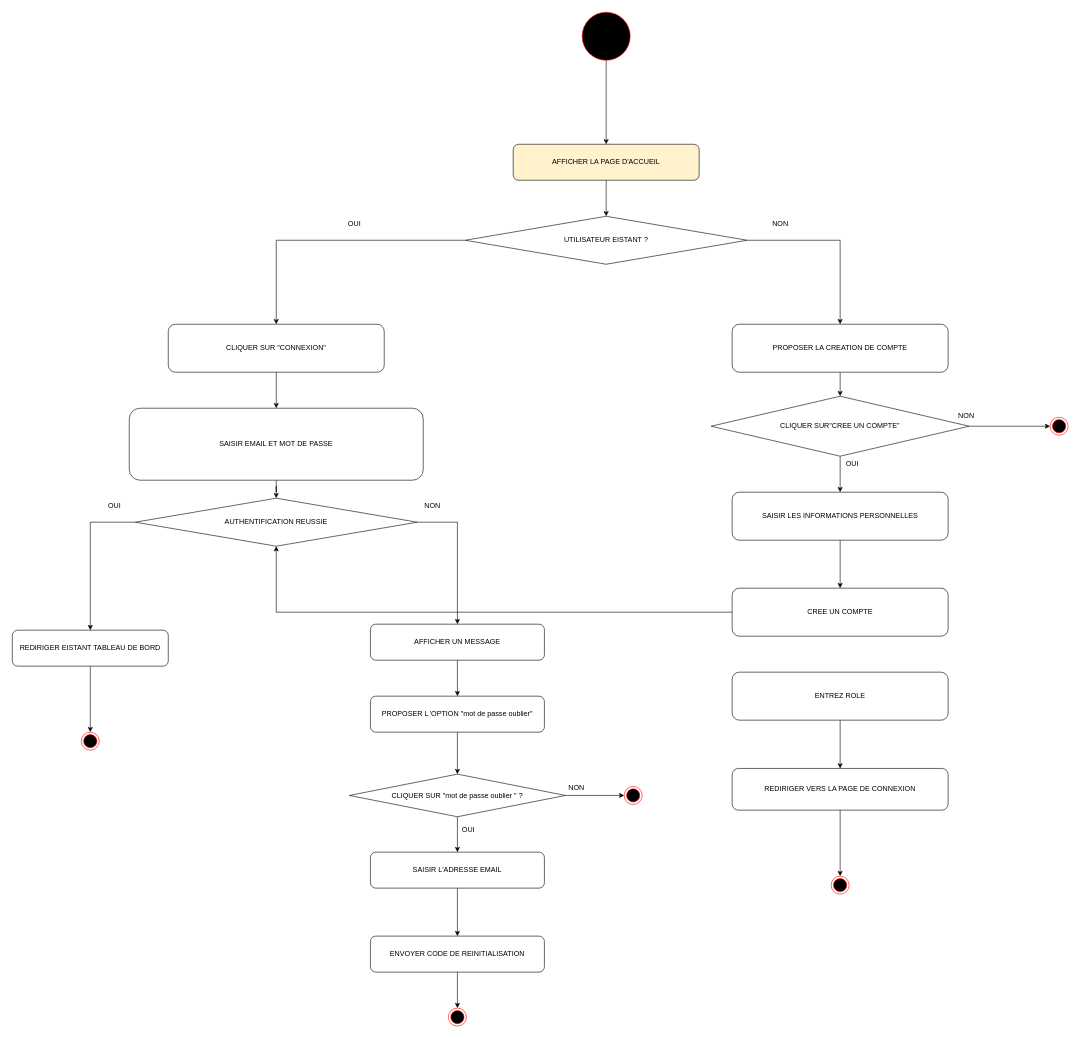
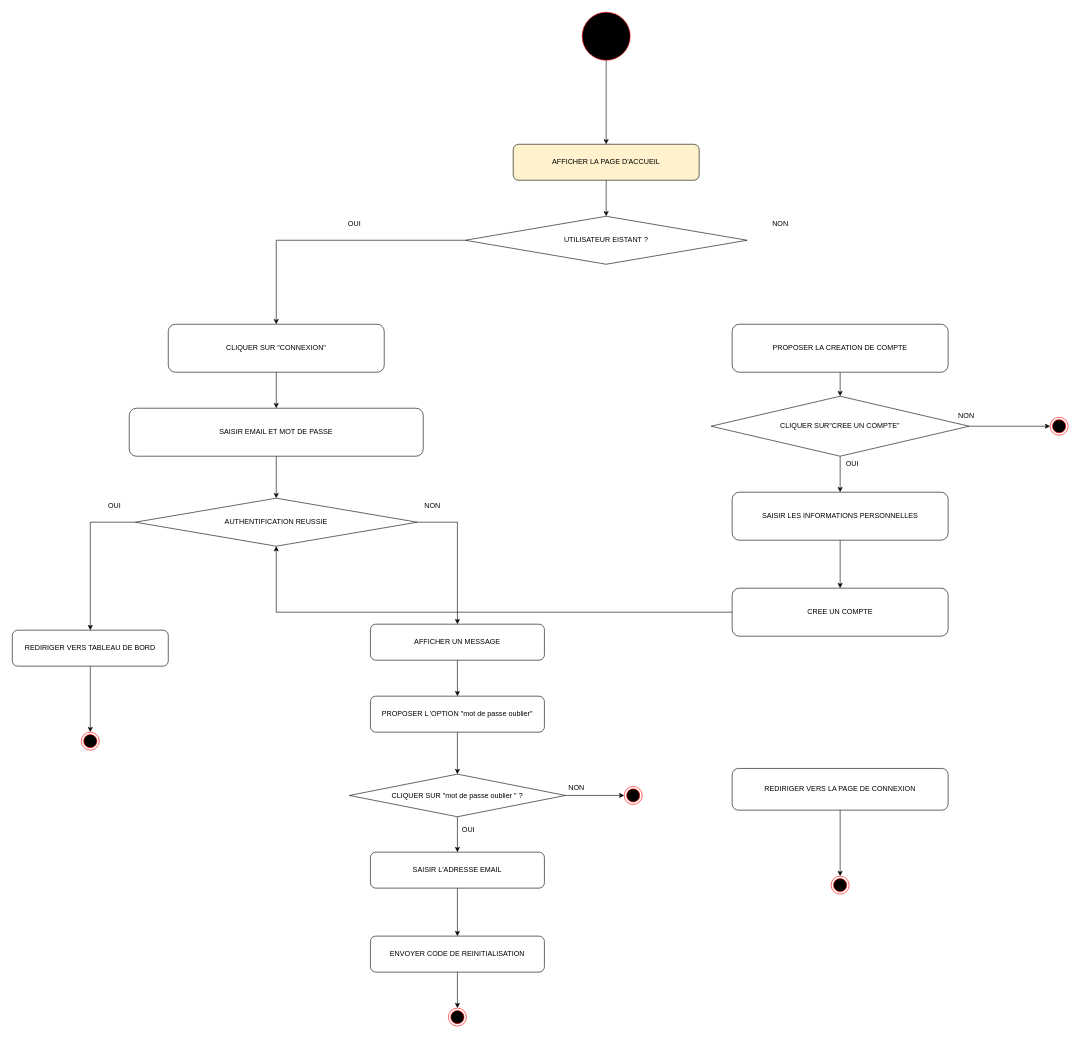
- <mxCell id="23" style="edgeStyle=orthogonalEdgeStyle;rounded=0;orthogonalLoop=1;jettySize=auto;html=1;exitX=1;exitY=0.5;exitDx=0;exitDy=0;entryX=0.5;entryY=0;entryDx=0;entryDy=0;" edge="1" parent="1" source="24" target="26"><mxGeometry relative="1" as="geometry"><mxPoint x="1409" y="550" as="targetPoint" /></mxGeometry></mxCell>
- <mxCell id="5" value="SAISIR EMAIL ET MOT DE PASSE" style="rounded=1;whiteSpace=wrap;html=1;" vertex="1" parent="1"><mxGeometry x="215" y="680" width="490" height="120" as="geometry" /></mxCell>
+ <mxCell id="5" value="SAISIR EMAIL ET MOT DE PASSE" style="rounded=1;whiteSpace=wrap;html=1;" vertex="1" parent="1"><mxGeometry x="215" y="680" width="490" height="80" as="geometry" /></mxCell>
- <mxCell id="7" value="REDIRIGER EISTANT TABLEAU DE BORD" style="rounded=1;whiteSpace=wrap;html=1;" vertex="1" parent="1"><mxGeometry x="20" y="1050" width="260" height="60" as="geometry" /></mxCell>
+ <mxCell id="7" value="REDIRIGER VERS TABLEAU DE BORD" style="rounded=1;whiteSpace=wrap;html=1;" vertex="1" parent="1"><mxGeometry x="20" y="1050" width="260" height="60" as="geometry" /></mxCell>
- <mxCell id="30" value="ENTREZ ROLE" style="rounded=1;whiteSpace=wrap;html=1;" vertex="1" parent="1"><mxGeometry x="1220" y="1120" width="360" height="80" as="geometry" /></mxCell>
- <mxCell id="29" value="" style="edgeStyle=orthogonalEdgeStyle;rounded=0;orthogonalLoop=1;jettySize=auto;html=1;" edge="1" parent="1" source="30" target="54"><mxGeometry relative="1" as="geometry" /></mxCell>
